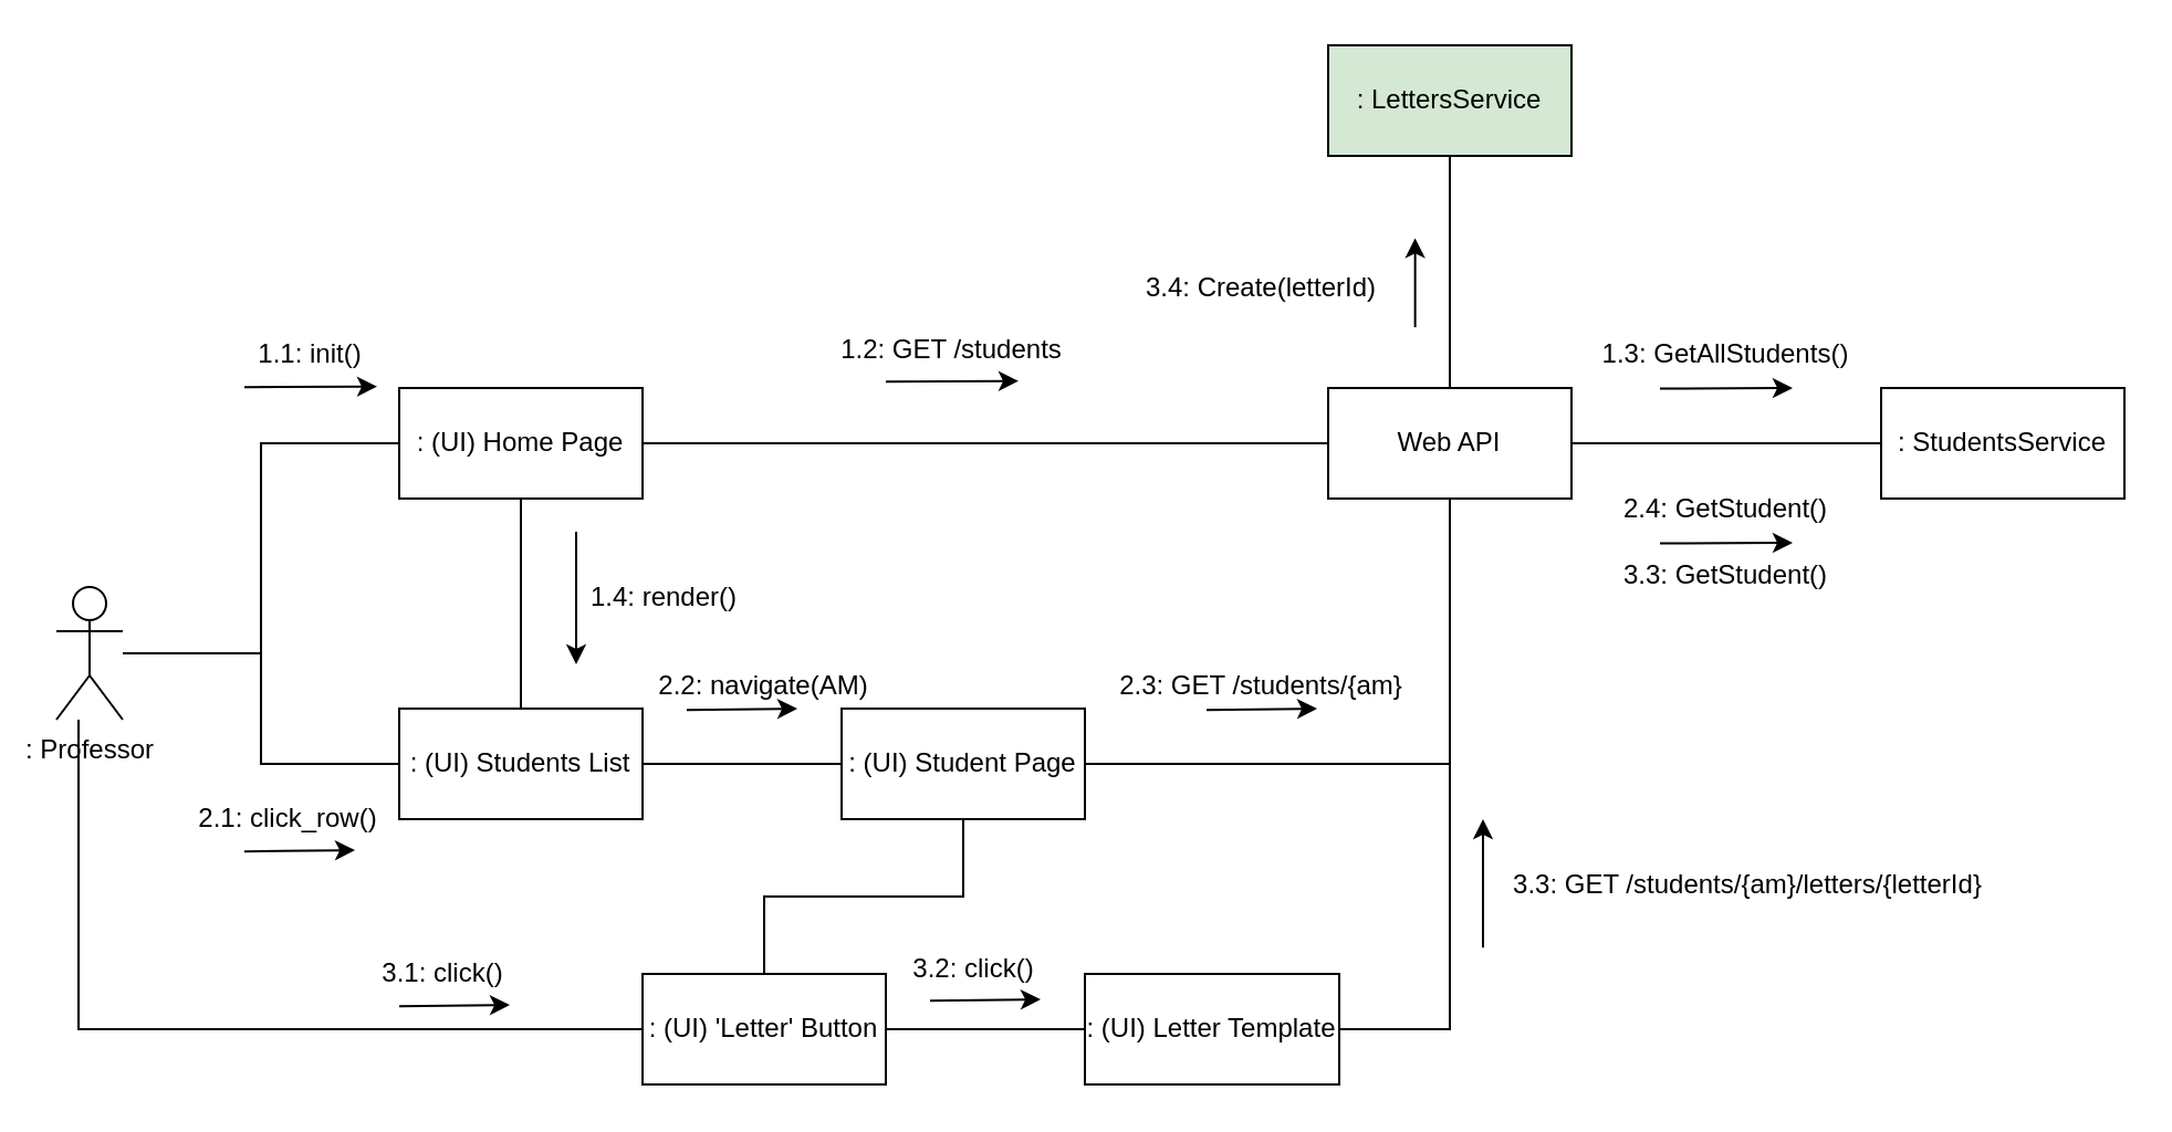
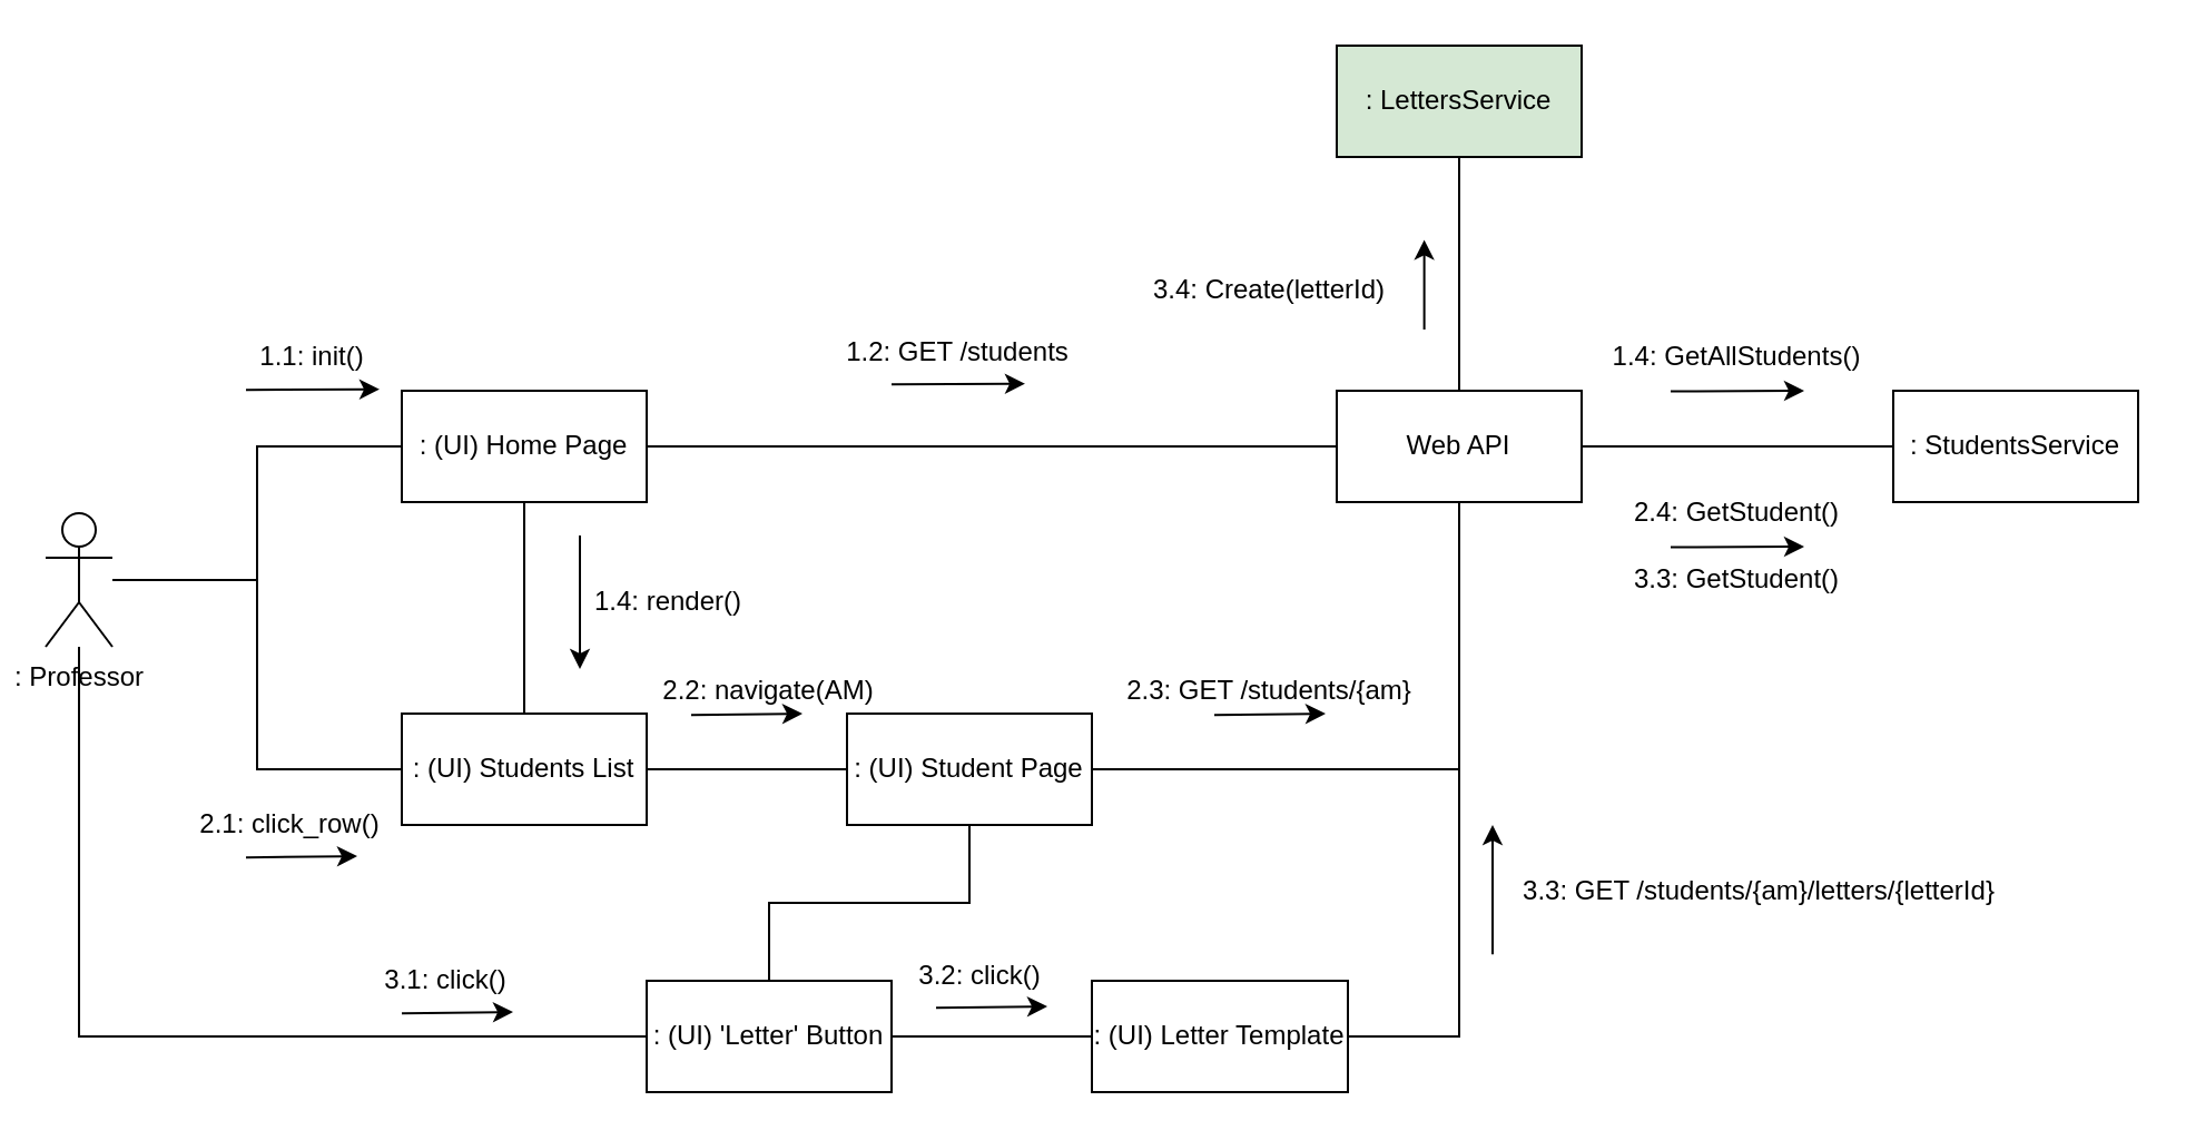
- <mxCell id="7" value="1.3: GetAllStudents()" style="text;html=1;align=center;verticalAlign=middle;whiteSpace=wrap;rounded=0;" parent="1" vertex="1"><mxGeometry x="710" y="150" width="140" height="20" as="geometry" /></mxCell>
+ <mxCell id="7" value="1.4: GetAllStudents()" style="text;html=1;align=center;verticalAlign=middle;whiteSpace=wrap;rounded=0;" parent="1" vertex="1"><mxGeometry x="710" y="150" width="140" height="20" as="geometry" /></mxCell>
- <mxCell id="5" value=": Professor" style="shape=umlActor;verticalLabelPosition=bottom;verticalAlign=top;html=1;" parent="1" vertex="1"><mxGeometry x="25" y="265" width="30" height="60" as="geometry" /></mxCell>
+ <mxCell id="5" value=": Professor" style="shape=umlActor;verticalLabelPosition=bottom;verticalAlign=top;html=1;" parent="1" vertex="1"><mxGeometry x="20" y="230" width="30" height="60" as="geometry" /></mxCell>
